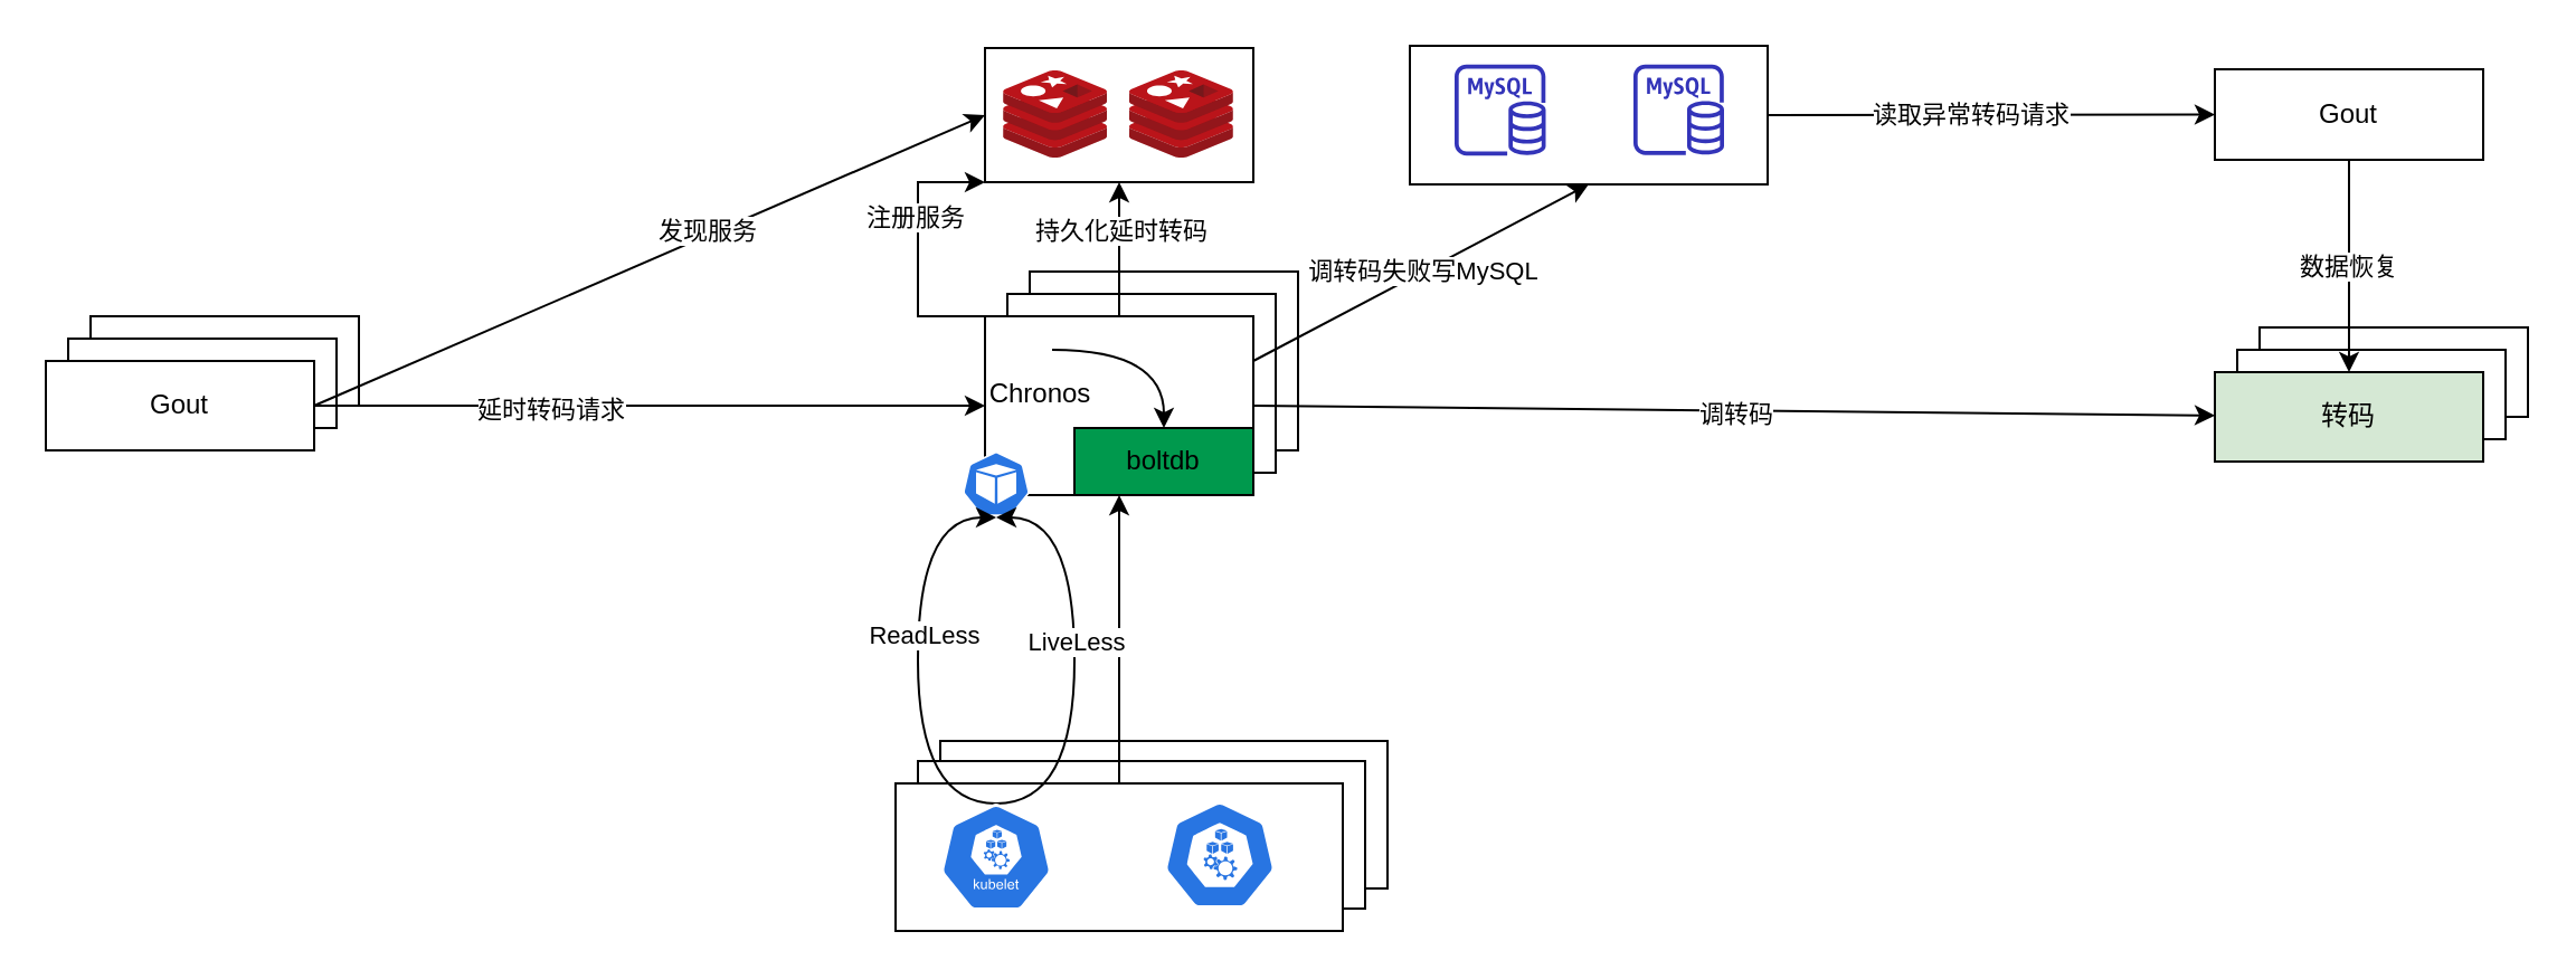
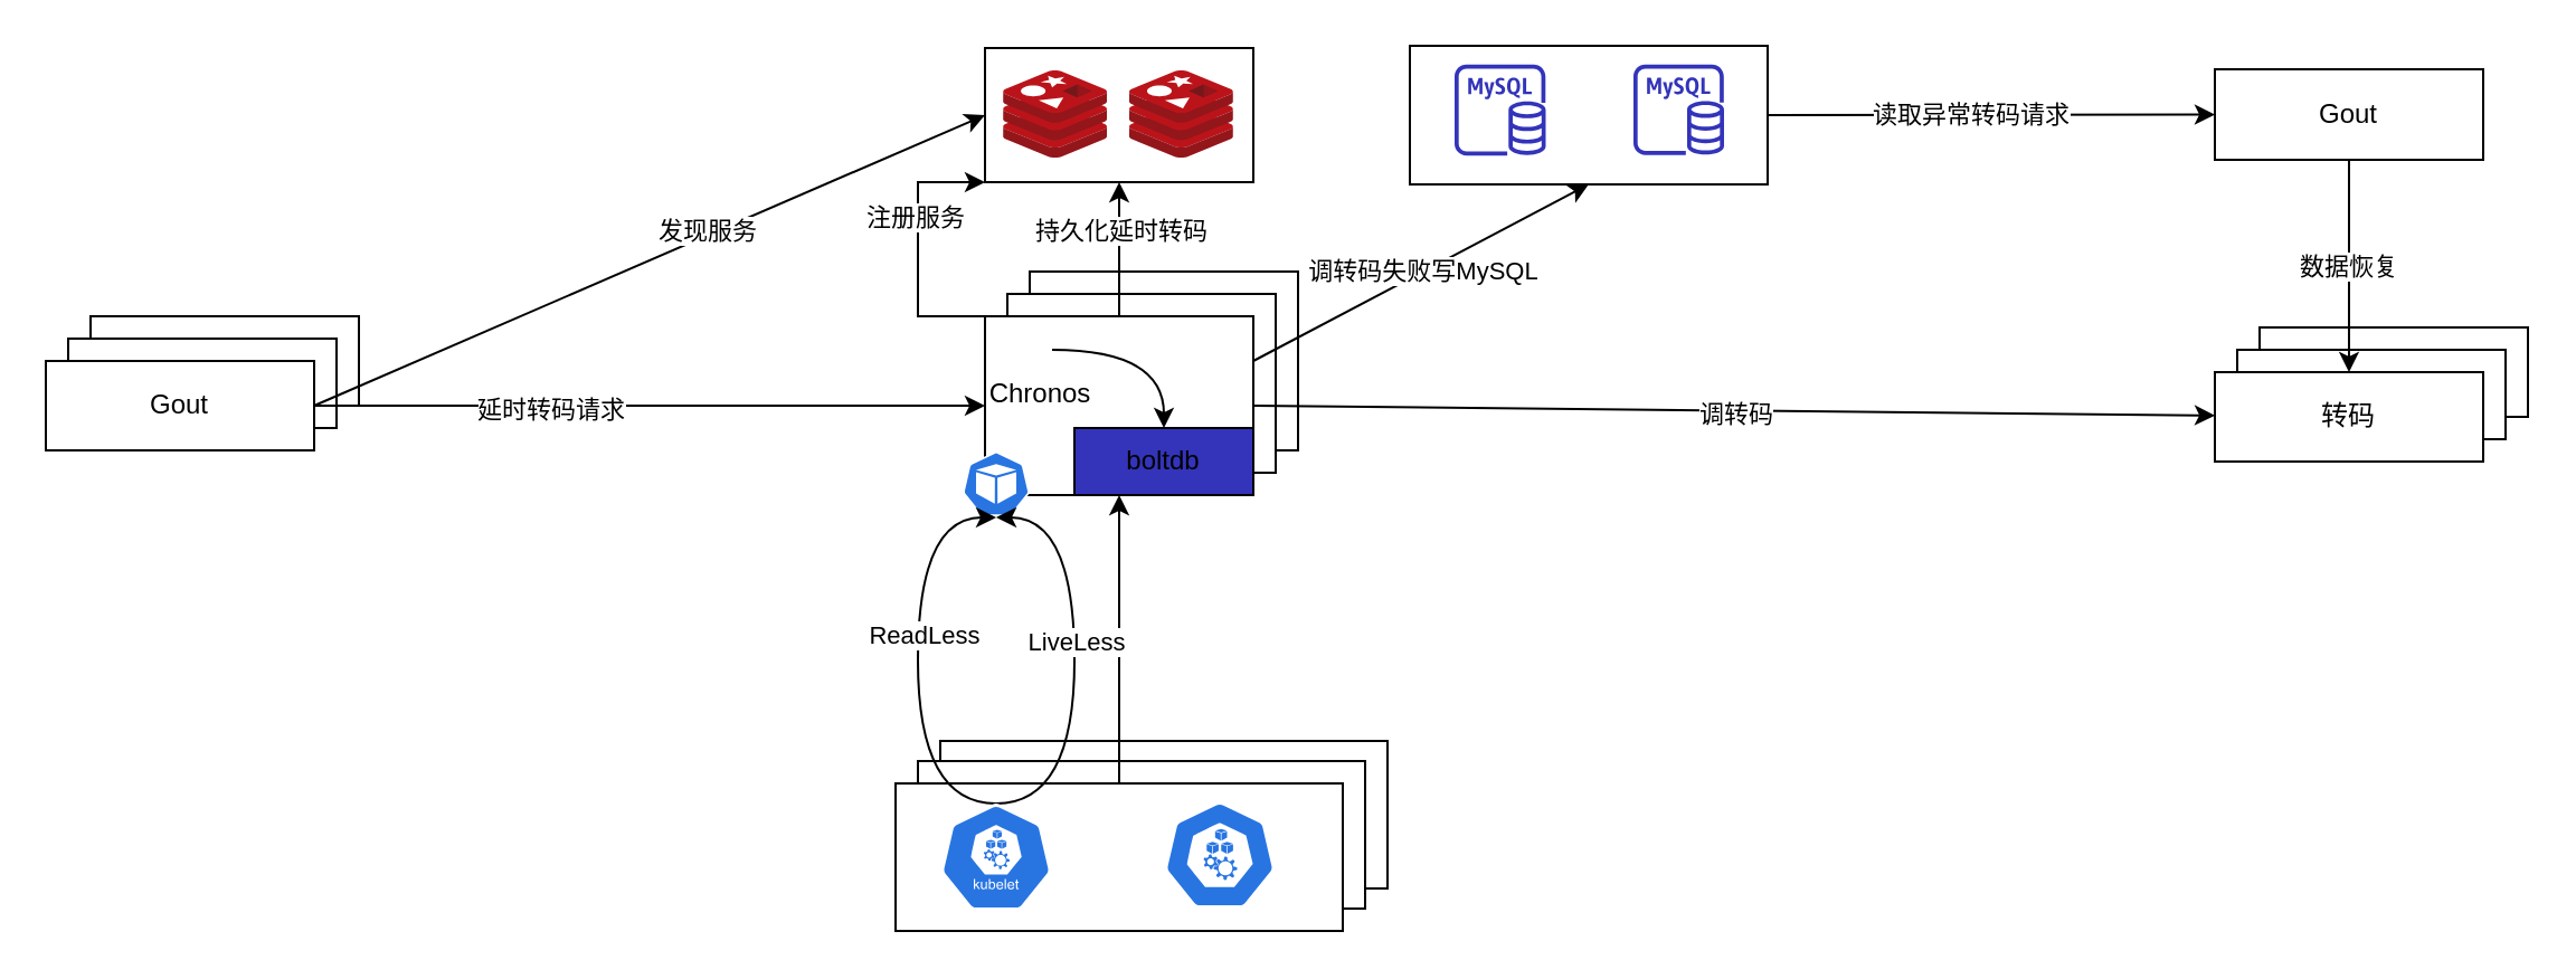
- <mxCell id="34" value="转码" style="rounded=0;whiteSpace=wrap;html=1;fillColor=#d5e8d4;" parent="1" vertex="1"><mxGeometry x="990" y="166" width="120" height="40" as="geometry" /></mxCell>
+ <mxCell id="34" value="转码" style="rounded=0;whiteSpace=wrap;html=1;" parent="1" vertex="1"><mxGeometry x="990" y="166" width="120" height="40" as="geometry" /></mxCell>
- <mxCell id="39" value="boltdb" style="rounded=0;whiteSpace=wrap;html=1;fillColor=#00994D;" vertex="1" parent="1"><mxGeometry x="480" y="191" width="80" height="30" as="geometry" /></mxCell>
+ <mxCell id="39" value="boltdb" style="rounded=0;whiteSpace=wrap;html=1;fillColor=#3334b9;" vertex="1" parent="1"><mxGeometry x="480" y="191" width="80" height="30" as="geometry" /></mxCell>
